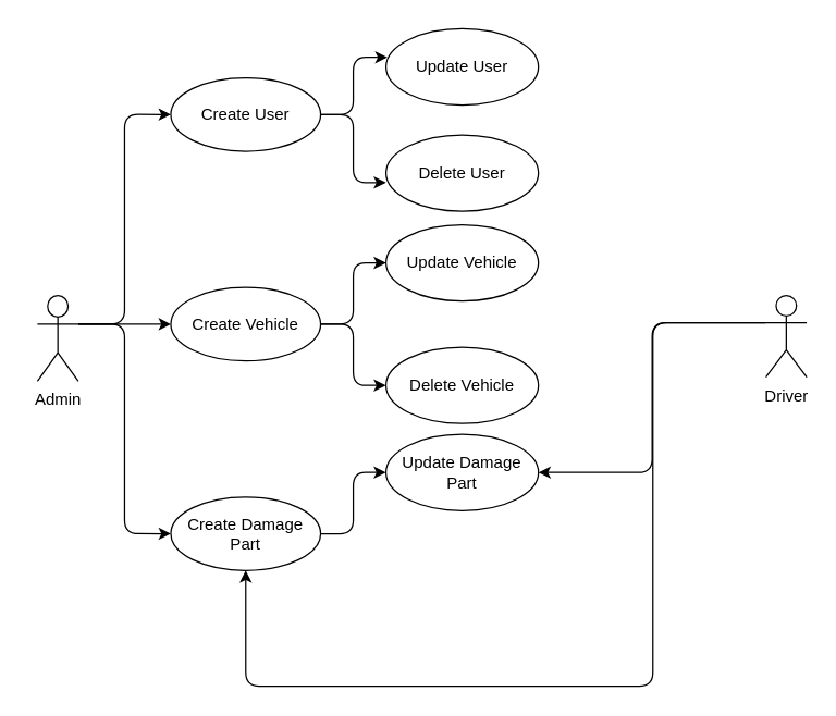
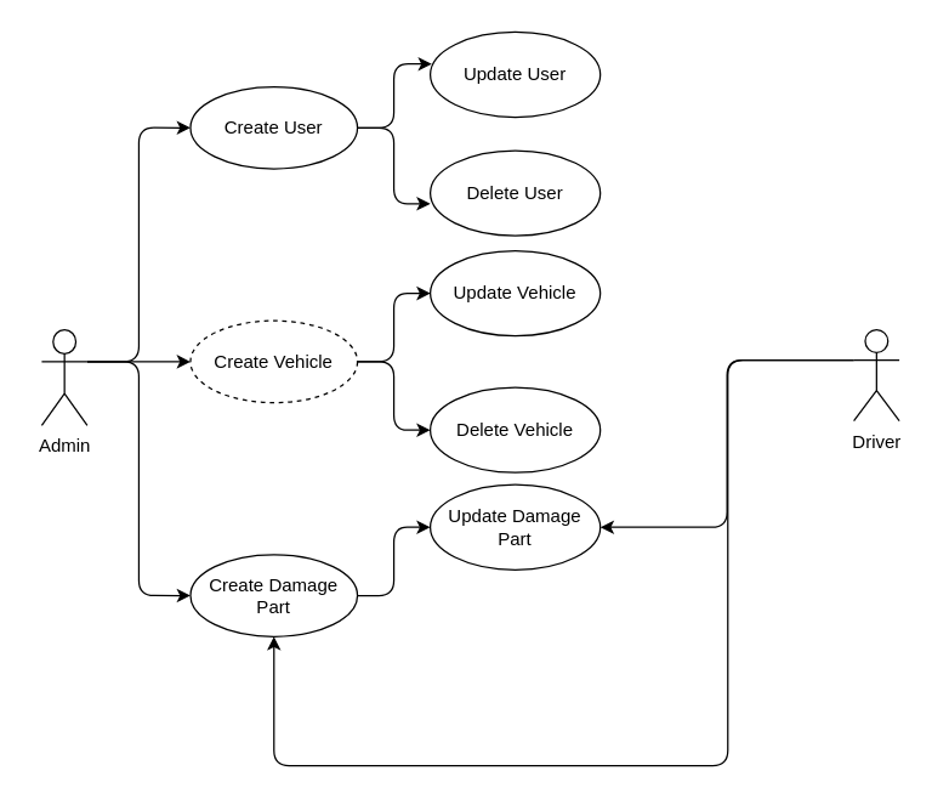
- <mxCell id="11" value="Create Vehicle" style="ellipse;whiteSpace=wrap;html=1;rounded=1;" vertex="1" parent="1"><mxGeometry x="125" y="210.639" width="110" height="54" as="geometry" /></mxCell>
+ <mxCell id="11" value="Create Vehicle" style="ellipse;whiteSpace=wrap;html=1;rounded=1;dashed=1;" vertex="1" parent="1"><mxGeometry x="125" y="210.639" width="110" height="54" as="geometry" /></mxCell>
